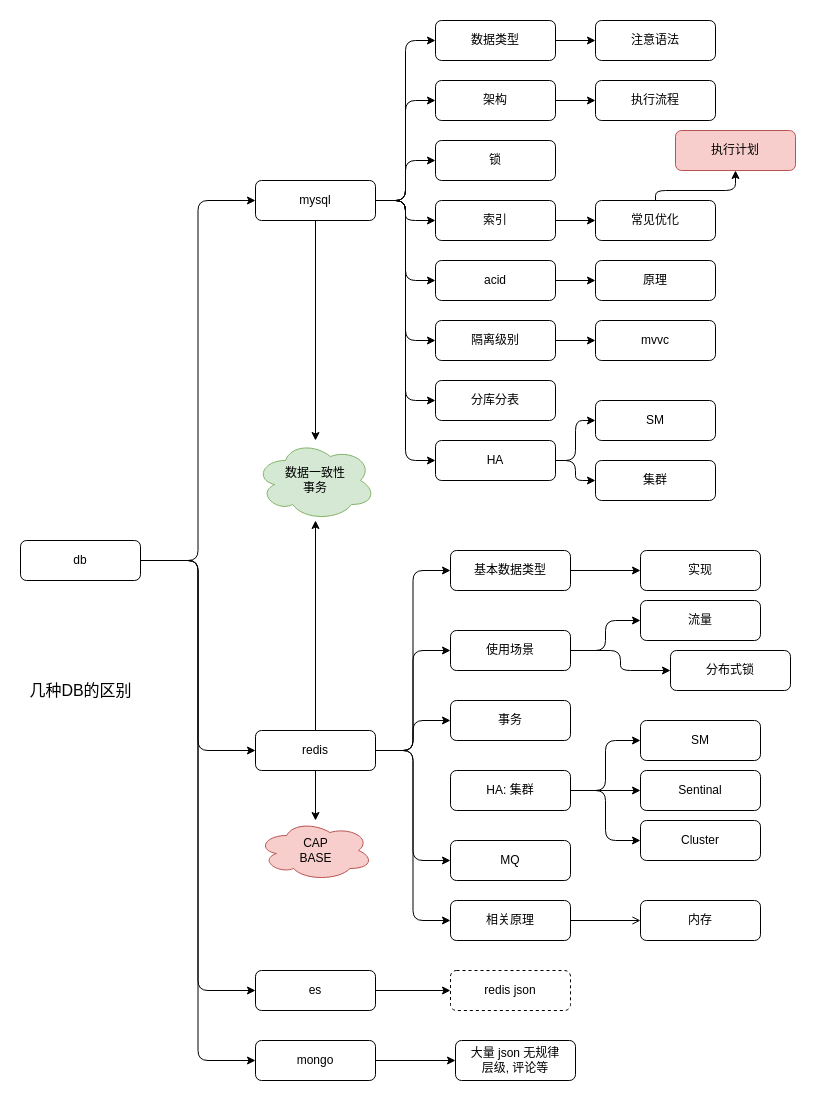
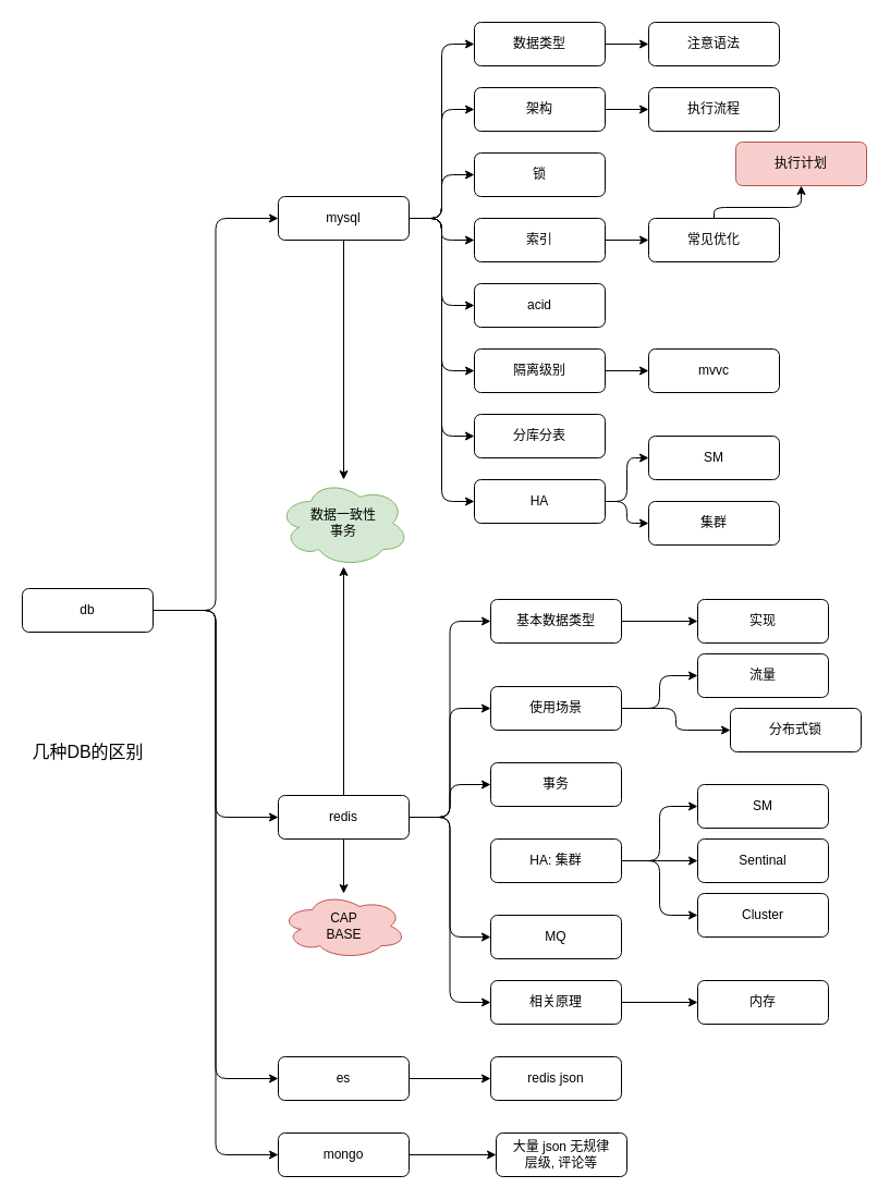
- <mxCell id="55" value="" style="edgeStyle=orthogonalEdgeStyle;rounded=1;orthogonalLoop=1;jettySize=auto;html=1;strokeColor=#000000;" parent="1" source="56" target="57" edge="1"><mxGeometry relative="1" as="geometry" /></mxCell>
- <mxCell id="57" value="原理" style="rounded=1;whiteSpace=wrap;html=1;" parent="1" vertex="1"><mxGeometry x="595" y="260" width="120" height="40" as="geometry" /></mxCell>
- <mxCell id="34" value="" style="edgeStyle=orthogonalEdgeStyle;rounded=1;orthogonalLoop=1;jettySize=auto;html=1;strokeColor=#000000;endArrow=open;" parent="1" source="35" target="45" edge="1"><mxGeometry relative="1" as="geometry" /></mxCell>
+ <mxCell id="34" value="" style="edgeStyle=orthogonalEdgeStyle;rounded=1;orthogonalLoop=1;jettySize=auto;html=1;strokeColor=#000000;" parent="1" source="35" target="45" edge="1"><mxGeometry relative="1" as="geometry" /></mxCell>
- <mxCell id="27" value="redis json" style="rounded=1;whiteSpace=wrap;html=1;dashed=1;" parent="1" vertex="1"><mxGeometry x="450" y="970" width="120" height="40" as="geometry" /></mxCell>
+ <mxCell id="27" value="redis json" style="rounded=1;whiteSpace=wrap;html=1;" parent="1" vertex="1"><mxGeometry x="450" y="970" width="120" height="40" as="geometry" /></mxCell>
